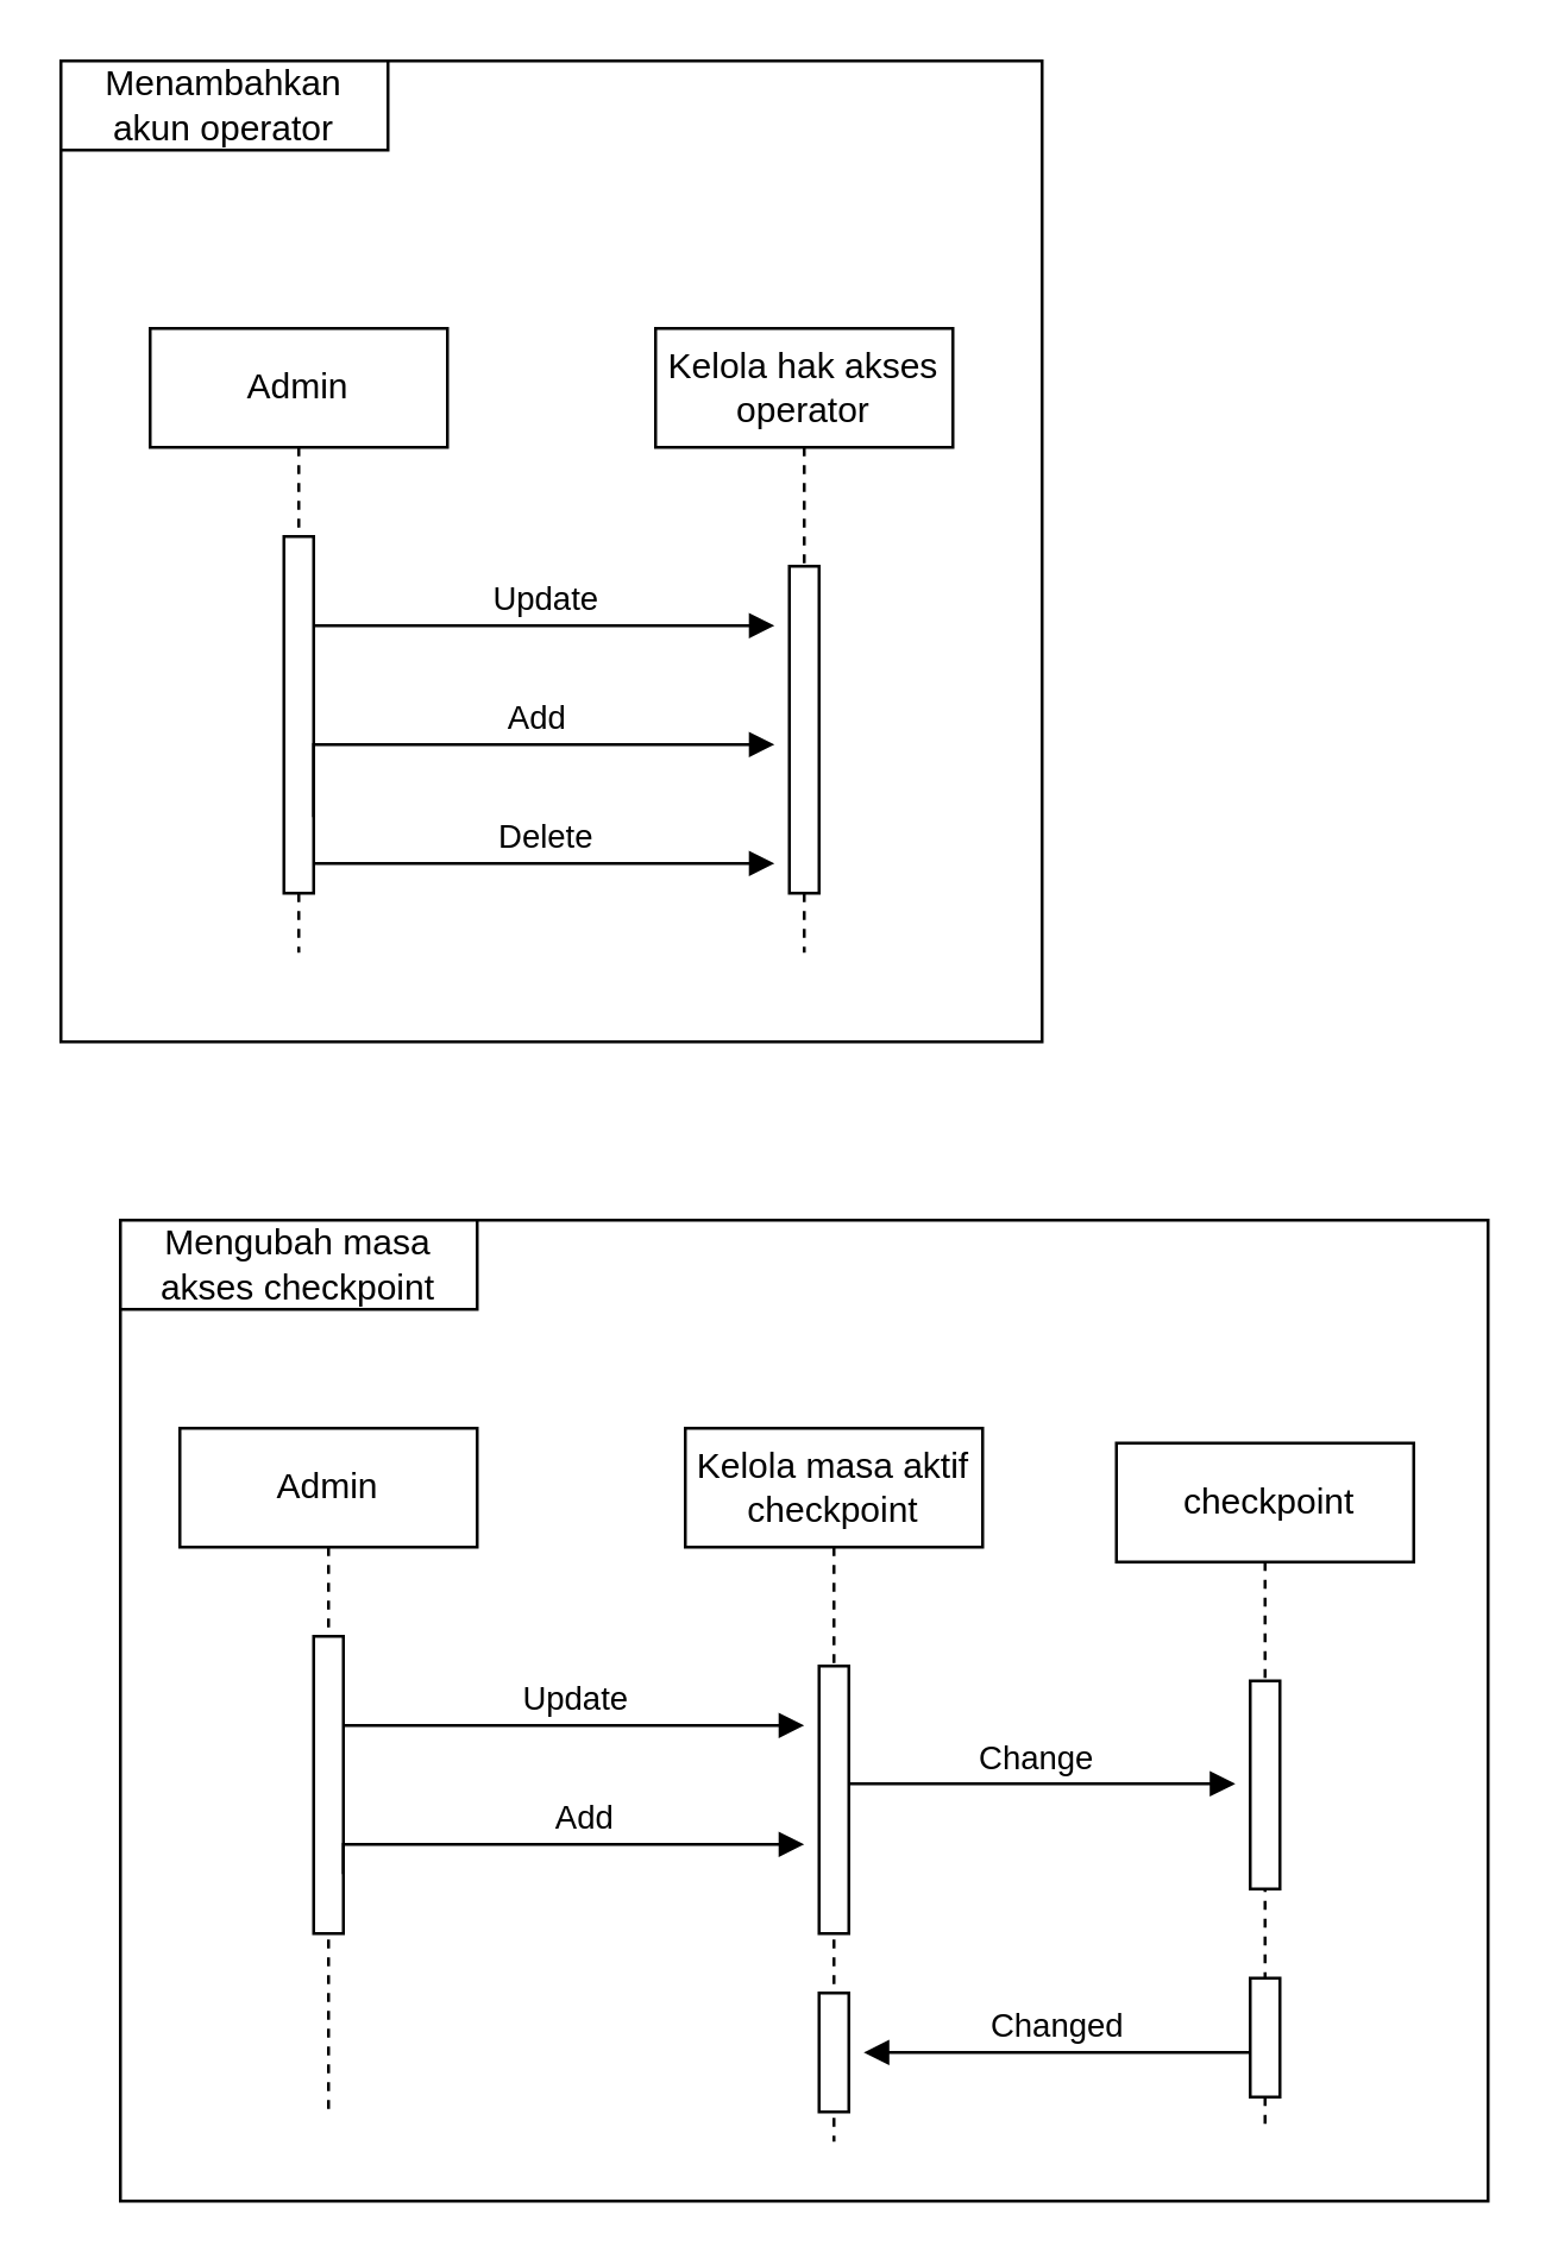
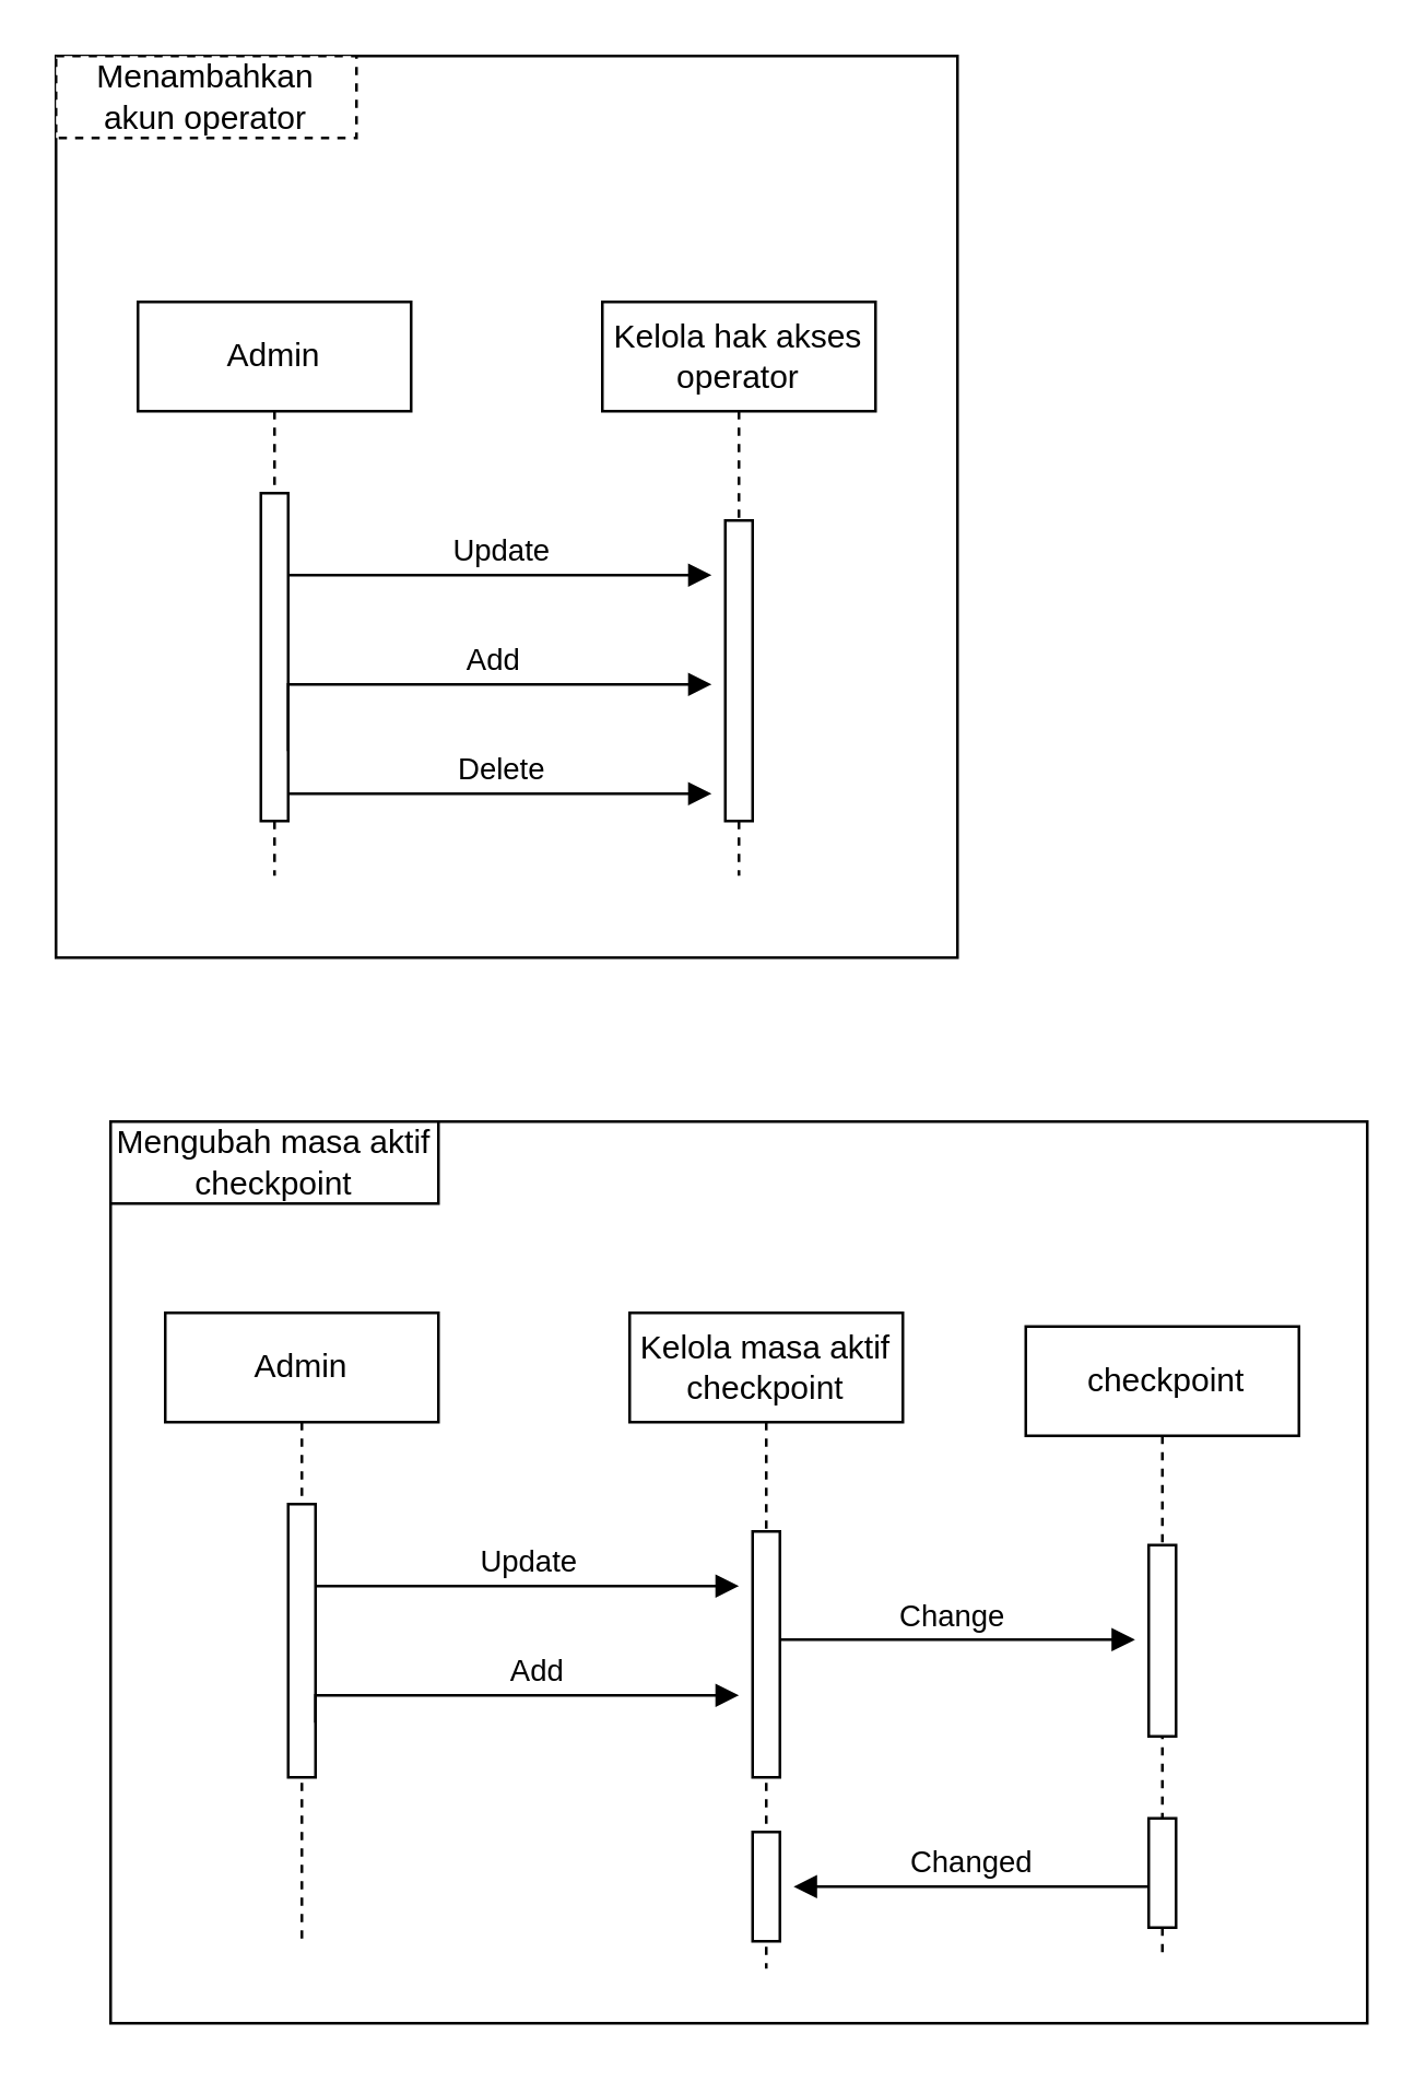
- <mxCell id="17" value="Menambahkan akun operator" style="rounded=0;whiteSpace=wrap;html=1;" vertex="1" parent="1"><mxGeometry x="20" y="20" width="110" height="30" as="geometry" /></mxCell>
+ <mxCell id="17" value="Menambahkan akun operator" style="rounded=0;whiteSpace=wrap;html=1;dashed=1;" vertex="1" parent="1"><mxGeometry x="20" y="20" width="110" height="30" as="geometry" /></mxCell>
- <mxCell id="19" value="Mengubah masa akses checkpoint" style="rounded=0;whiteSpace=wrap;html=1;" vertex="1" parent="1"><mxGeometry x="40" y="410" width="120" height="30" as="geometry" /></mxCell>
+ <mxCell id="19" value="Mengubah masa aktif checkpoint" style="rounded=0;whiteSpace=wrap;html=1;" vertex="1" parent="1"><mxGeometry x="40" y="410" width="120" height="30" as="geometry" /></mxCell>
